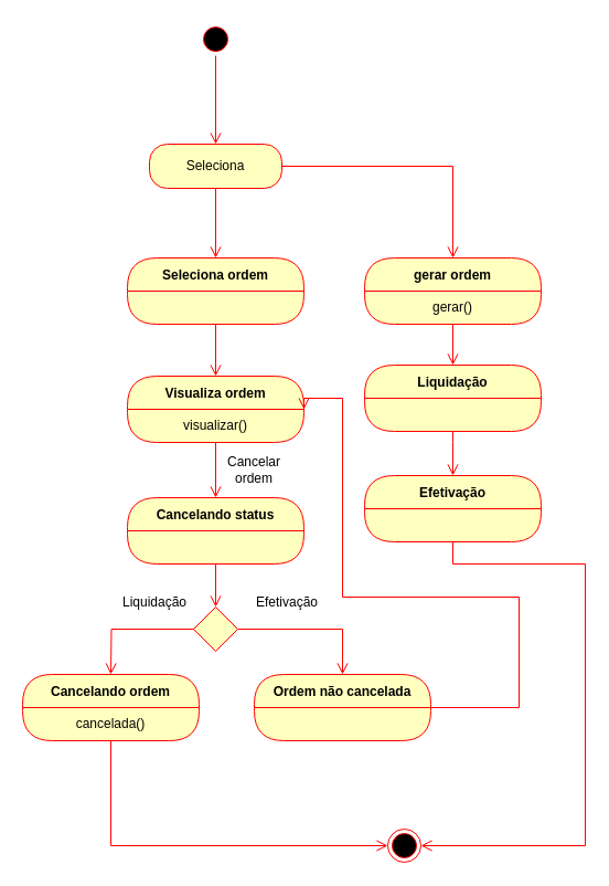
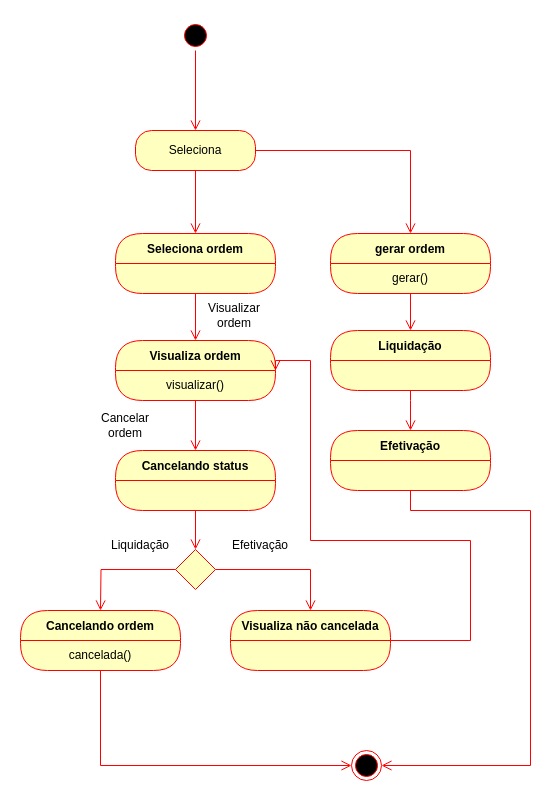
+ <mxCell id="4" value="Visualizar ordem" style="text;html=1;align=center;verticalAlign=middle;whiteSpace=wrap;rounded=0;" vertex="1" parent="1"><mxGeometry x="204" y="300" width="60" height="30" as="geometry" /></mxCell>
- <mxCell id="5" value="Cancelar ordem" style="text;html=1;align=center;verticalAlign=middle;whiteSpace=wrap;rounded=0;" vertex="1" parent="1"><mxGeometry x="200" y="410" width="60" height="30" as="geometry" /></mxCell>
+ <mxCell id="5" value="Cancelar ordem" style="text;html=1;align=center;verticalAlign=middle;whiteSpace=wrap;rounded=0;" vertex="1" parent="1"><mxGeometry x="95" y="410" width="60" height="30" as="geometry" /></mxCell>
- <mxCell id="36" value="Ordem não cancelada" style="swimlane;fontStyle=1;align=center;verticalAlign=middle;childLayout=stackLayout;horizontal=1;startSize=30;horizontalStack=0;resizeParent=0;resizeLast=1;container=0;fontColor=#000000;collapsible=0;rounded=1;arcSize=30;strokeColor=#ff0000;fillColor=#ffffc0;swimlaneFillColor=#ffffc0;dropTarget=0;" vertex="1" parent="1"><mxGeometry x="230" y="610" width="160" height="60" as="geometry" /></mxCell>
+ <mxCell id="36" value="Visualiza não cancelada" style="swimlane;fontStyle=1;align=center;verticalAlign=middle;childLayout=stackLayout;horizontal=1;startSize=30;horizontalStack=0;resizeParent=0;resizeLast=1;container=0;fontColor=#000000;collapsible=0;rounded=1;arcSize=30;strokeColor=#ff0000;fillColor=#ffffc0;swimlaneFillColor=#ffffc0;dropTarget=0;" vertex="1" parent="1"><mxGeometry x="230" y="610" width="160" height="60" as="geometry" /></mxCell>
